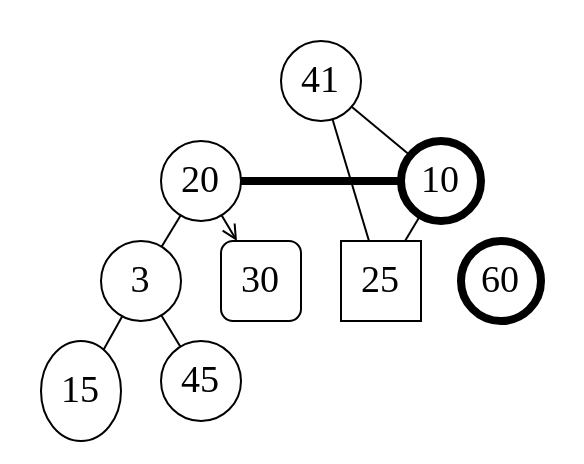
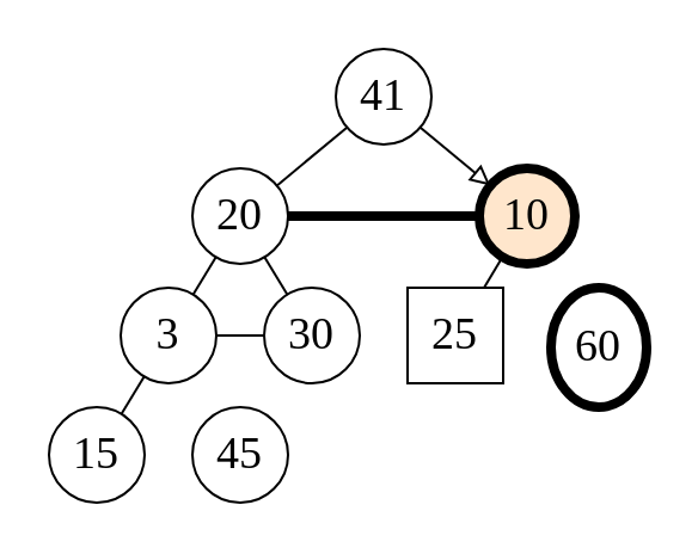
- <mxCell id="3" style="edgeStyle=none;html=1;fontFamily=Times New Roman;fontSize=19;endArrow=none;endFill=0;" edge="1" parent="1" source="4" target="10"><mxGeometry relative="1" as="geometry" /></mxCell>
+ <mxCell id="3" style="edgeStyle=none;html=1;fontFamily=Times New Roman;fontSize=19;endArrow=block;endFill=0;" edge="1" parent="1" source="4" target="10"><mxGeometry relative="1" as="geometry" /></mxCell>
- <mxCell id="2" style="edgeStyle=none;html=1;fontFamily=Times New Roman;fontSize=19;endArrow=none;endFill=0;" edge="1" parent="1" source="4" target="14"><mxGeometry relative="1" as="geometry" /></mxCell>
+ <mxCell id="2" style="edgeStyle=none;html=1;fontFamily=Times New Roman;fontSize=19;endArrow=none;endFill=0;" edge="1" parent="1" source="4" target="7"><mxGeometry relative="1" as="geometry" /></mxCell>
- <mxCell id="10" value="10" style="ellipse;whiteSpace=wrap;html=1;fontFamily=Times New Roman;fontSize=19;strokeWidth=4;" vertex="1" parent="1"><mxGeometry x="200" y="70" width="40" height="40" as="geometry" /></mxCell>
+ <mxCell id="10" value="10" style="ellipse;whiteSpace=wrap;html=1;fontFamily=Times New Roman;fontSize=19;strokeWidth=4;fillColor=#ffe6cc;" vertex="1" parent="1"><mxGeometry x="200" y="70" width="40" height="40" as="geometry" /></mxCell>
- <mxCell id="6" style="edgeStyle=none;html=1;fontFamily=Times New Roman;fontSize=19;endArrow=open;endFill=0;" edge="1" parent="1" source="7" target="13"><mxGeometry relative="1" as="geometry" /></mxCell>
+ <mxCell id="6" style="edgeStyle=none;html=1;fontFamily=Times New Roman;fontSize=19;endArrow=none;endFill=0;" edge="1" parent="1" source="7" target="13"><mxGeometry relative="1" as="geometry" /></mxCell>
- <mxCell id="13" value="30" style="whiteSpace=wrap;html=1;fontFamily=Times New Roman;fontSize=19;rounded=1;" vertex="1" parent="1"><mxGeometry x="110" y="120" width="40" height="40" as="geometry" /></mxCell>
+ <mxCell id="13" value="30" style="ellipse;whiteSpace=wrap;html=1;fontFamily=Times New Roman;fontSize=19;" vertex="1" parent="1"><mxGeometry x="110" y="120" width="40" height="40" as="geometry" /></mxCell>
- <mxCell id="15" value="60" style="ellipse;whiteSpace=wrap;html=1;fontFamily=Times New Roman;fontSize=19;strokeWidth=4;" vertex="1" parent="1"><mxGeometry x="230" y="120" width="40" height="40" as="geometry" /></mxCell>
+ <mxCell id="15" value="60" style="ellipse;whiteSpace=wrap;html=1;fontFamily=Times New Roman;fontSize=19;strokeWidth=4;" vertex="1" parent="1"><mxGeometry x="230" y="120" width="40" height="50" as="geometry" /></mxCell>
- <mxCell id="11" style="edgeStyle=none;html=1;endArrow=none;endFill=0;" edge="1" parent="1" source="12" target="18"><mxGeometry relative="1" as="geometry" /></mxCell>
+ <mxCell id="11" style="edgeStyle=none;html=1;endArrow=none;endFill=0;" edge="1" parent="1" source="12" target="13"><mxGeometry relative="1" as="geometry" /></mxCell>
- <mxCell id="17" value="15" style="ellipse;whiteSpace=wrap;html=1;fontFamily=Times New Roman;fontSize=19;strokeWidth=1;" vertex="1" parent="1"><mxGeometry x="20" y="170" width="40" height="50" as="geometry" /></mxCell>
+ <mxCell id="17" value="15" style="ellipse;whiteSpace=wrap;html=1;fontFamily=Times New Roman;fontSize=19;strokeWidth=1;" vertex="1" parent="1"><mxGeometry x="20" y="170" width="40" height="40" as="geometry" /></mxCell>
